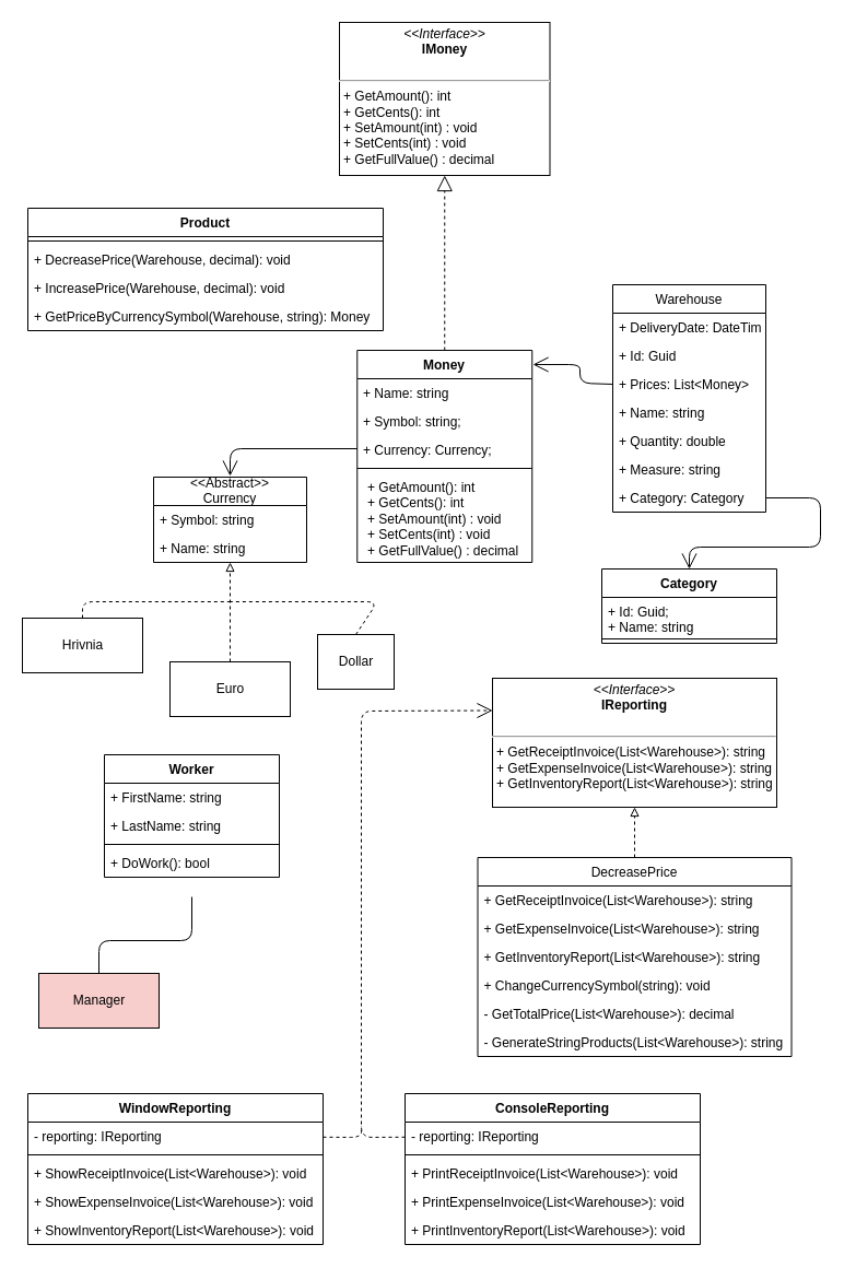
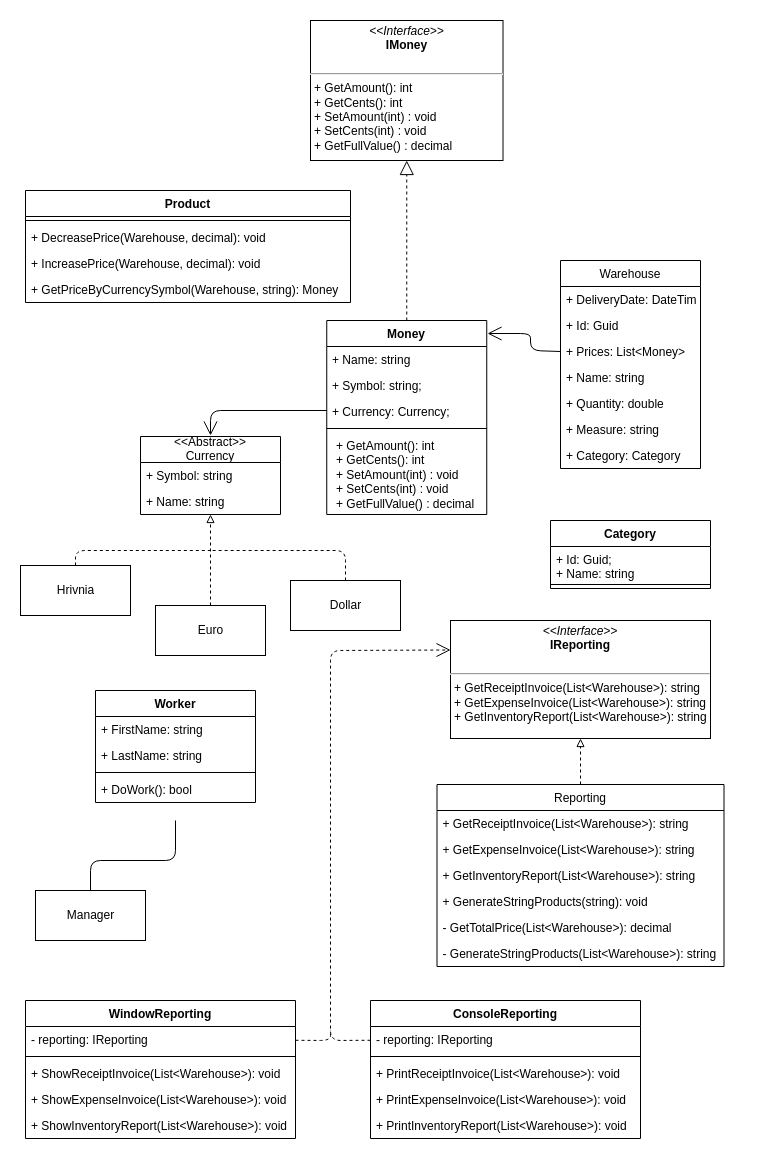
- <mxCell id="14" value="" style="endArrow=open;endSize=12;html=1;exitX=1;exitY=0.5;exitDx=0;exitDy=0;entryX=0.5;entryY=0;entryDx=0;entryDy=0;" parent="1" source="25" target="11" edge="1"><mxGeometry width="160" relative="1" as="geometry"><mxPoint x="630" y="252" as="sourcePoint" /><mxPoint x="770" y="130" as="targetPoint" /><Array as="points"><mxPoint x="750" y="455" /><mxPoint x="750" y="500" /><mxPoint x="630" y="500" /></Array></mxGeometry></mxCell>
- <mxCell id="32" value="Dollar" style="html=1;fontSize=12;" parent="1" vertex="1"><mxGeometry x="290" y="580" width="70" height="50" as="geometry" /></mxCell>
+ <mxCell id="32" value="Dollar" style="html=1;fontSize=12;" parent="1" vertex="1"><mxGeometry x="290" y="580" width="110" height="50" as="geometry" /></mxCell>
- <mxCell id="47" value="DecreasePrice" style="swimlane;fontStyle=0;childLayout=stackLayout;horizontal=1;startSize=26;fillColor=none;horizontalStack=0;resizeParent=1;resizeParentMax=0;resizeLast=0;collapsible=1;marginBottom=0;fontSize=12;" parent="1" vertex="1"><mxGeometry x="436.5" y="784" width="287" height="182" as="geometry" /></mxCell>
+ <mxCell id="47" value="Reporting" style="swimlane;fontStyle=0;childLayout=stackLayout;horizontal=1;startSize=26;fillColor=none;horizontalStack=0;resizeParent=1;resizeParentMax=0;resizeLast=0;collapsible=1;marginBottom=0;fontSize=12;" parent="1" vertex="1"><mxGeometry x="436.5" y="784" width="287" height="182" as="geometry" /></mxCell>
- <mxCell id="51" value="+ ChangeCurrencySymbol(string): void" style="text;strokeColor=none;fillColor=none;align=left;verticalAlign=top;spacingLeft=4;spacingRight=4;overflow=hidden;rotatable=0;points=[[0,0.5],[1,0.5]];portConstraint=eastwest;fontSize=12;" vertex="1" parent="47"><mxGeometry y="104" width="287" height="26" as="geometry" /></mxCell>
+ <mxCell id="51" value="+ GenerateStringProducts(string): void" style="text;strokeColor=none;fillColor=none;align=left;verticalAlign=top;spacingLeft=4;spacingRight=4;overflow=hidden;rotatable=0;points=[[0,0.5],[1,0.5]];portConstraint=eastwest;fontSize=12;" vertex="1" parent="47"><mxGeometry y="104" width="287" height="26" as="geometry" /></mxCell>
- <mxCell id="39" value="Manager" style="html=1;fontSize=12;fillColor=#f8cecc;" parent="1" vertex="1"><mxGeometry x="35" y="890" width="110" height="50" as="geometry" /></mxCell>
+ <mxCell id="39" value="Manager" style="html=1;fontSize=12;" parent="1" vertex="1"><mxGeometry x="35" y="890" width="110" height="50" as="geometry" /></mxCell>
